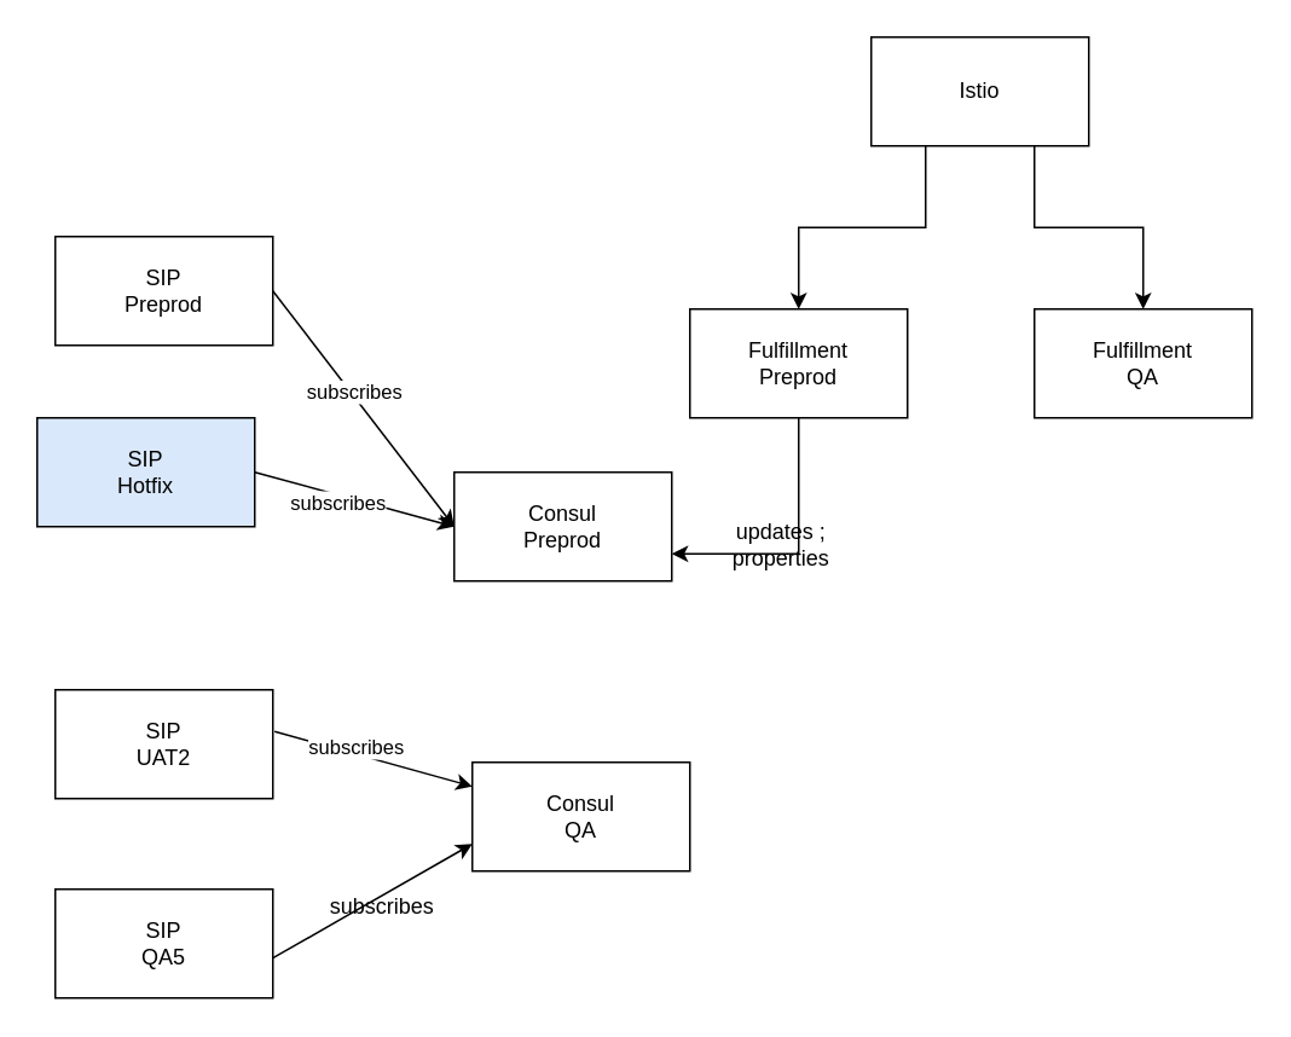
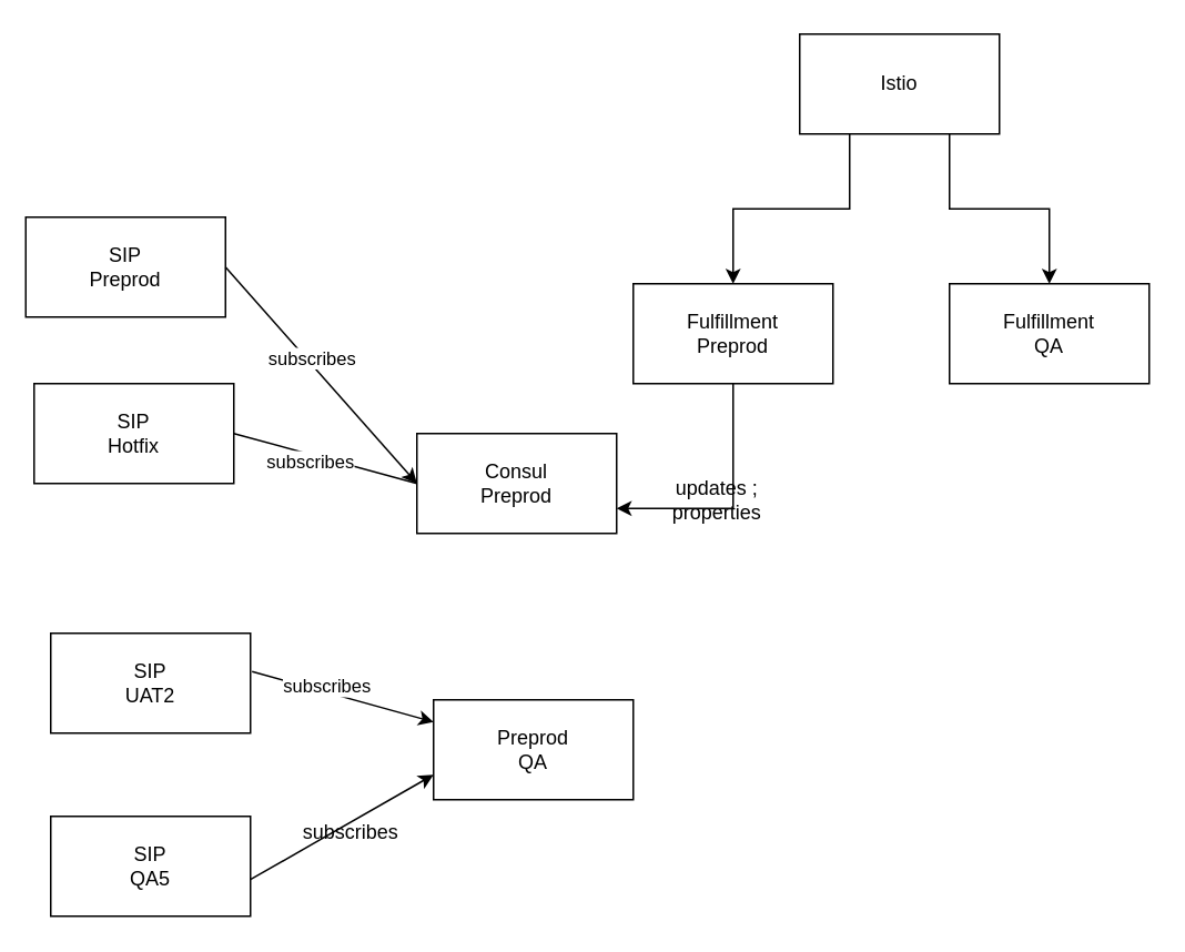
- <mxCell id="5" value="SIP &lt;br&gt;Preprod" style="rounded=0;whiteSpace=wrap;html=1;" vertex="1" parent="1"><mxGeometry x="30" y="130" width="120" height="60" as="geometry" /></mxCell>
+ <mxCell id="5" value="SIP &lt;br&gt;Preprod" style="rounded=0;whiteSpace=wrap;html=1;" vertex="1" parent="1"><mxGeometry x="15" y="130" width="120" height="60" as="geometry" /></mxCell>
- <mxCell id="6" value="&lt;div&gt;SIP&lt;/div&gt;&lt;div&gt;Hotfix&lt;br&gt;&lt;/div&gt;" style="rounded=0;whiteSpace=wrap;html=1;fillColor=#dae8fc;" vertex="1" parent="1"><mxGeometry x="20" y="230" width="120" height="60" as="geometry" /></mxCell>
+ <mxCell id="6" value="&lt;div&gt;SIP&lt;/div&gt;&lt;div&gt;Hotfix&lt;br&gt;&lt;/div&gt;" style="rounded=0;whiteSpace=wrap;html=1;" vertex="1" parent="1"><mxGeometry x="20" y="230" width="120" height="60" as="geometry" /></mxCell>
- <mxCell id="10" value="" style="endArrow=classic;html=1;exitX=1;exitY=0.5;exitDx=0;exitDy=0;entryX=0;entryY=0.5;entryDx=0;entryDy=0;" edge="1" parent="1" source="6" target="7"><mxGeometry width="50" height="50" relative="1" as="geometry"><mxPoint x="160" y="170" as="sourcePoint" /><mxPoint x="310" y="250" as="targetPoint" /></mxGeometry></mxCell>
+ <mxCell id="10" value="" style="endArrow=none;html=1;exitX=1;exitY=0.5;exitDx=0;exitDy=0;entryX=0;entryY=0.5;entryDx=0;entryDy=0;" edge="1" parent="1" source="6" target="7"><mxGeometry width="50" height="50" relative="1" as="geometry"><mxPoint x="160" y="170" as="sourcePoint" /><mxPoint x="310" y="250" as="targetPoint" /></mxGeometry></mxCell>
- <mxCell id="2" value="&lt;div&gt;Consul&lt;/div&gt;&lt;div&gt;QA&lt;br&gt;&lt;/div&gt;" style="rounded=0;whiteSpace=wrap;html=1;" vertex="1" parent="1"><mxGeometry x="260" y="420" width="120" height="60" as="geometry" /></mxCell>
+ <mxCell id="2" value="&lt;div&gt;Preprod&lt;/div&gt;&lt;div&gt;QA&lt;br&gt;&lt;/div&gt;" style="rounded=0;whiteSpace=wrap;html=1;" vertex="1" parent="1"><mxGeometry x="260" y="420" width="120" height="60" as="geometry" /></mxCell>
